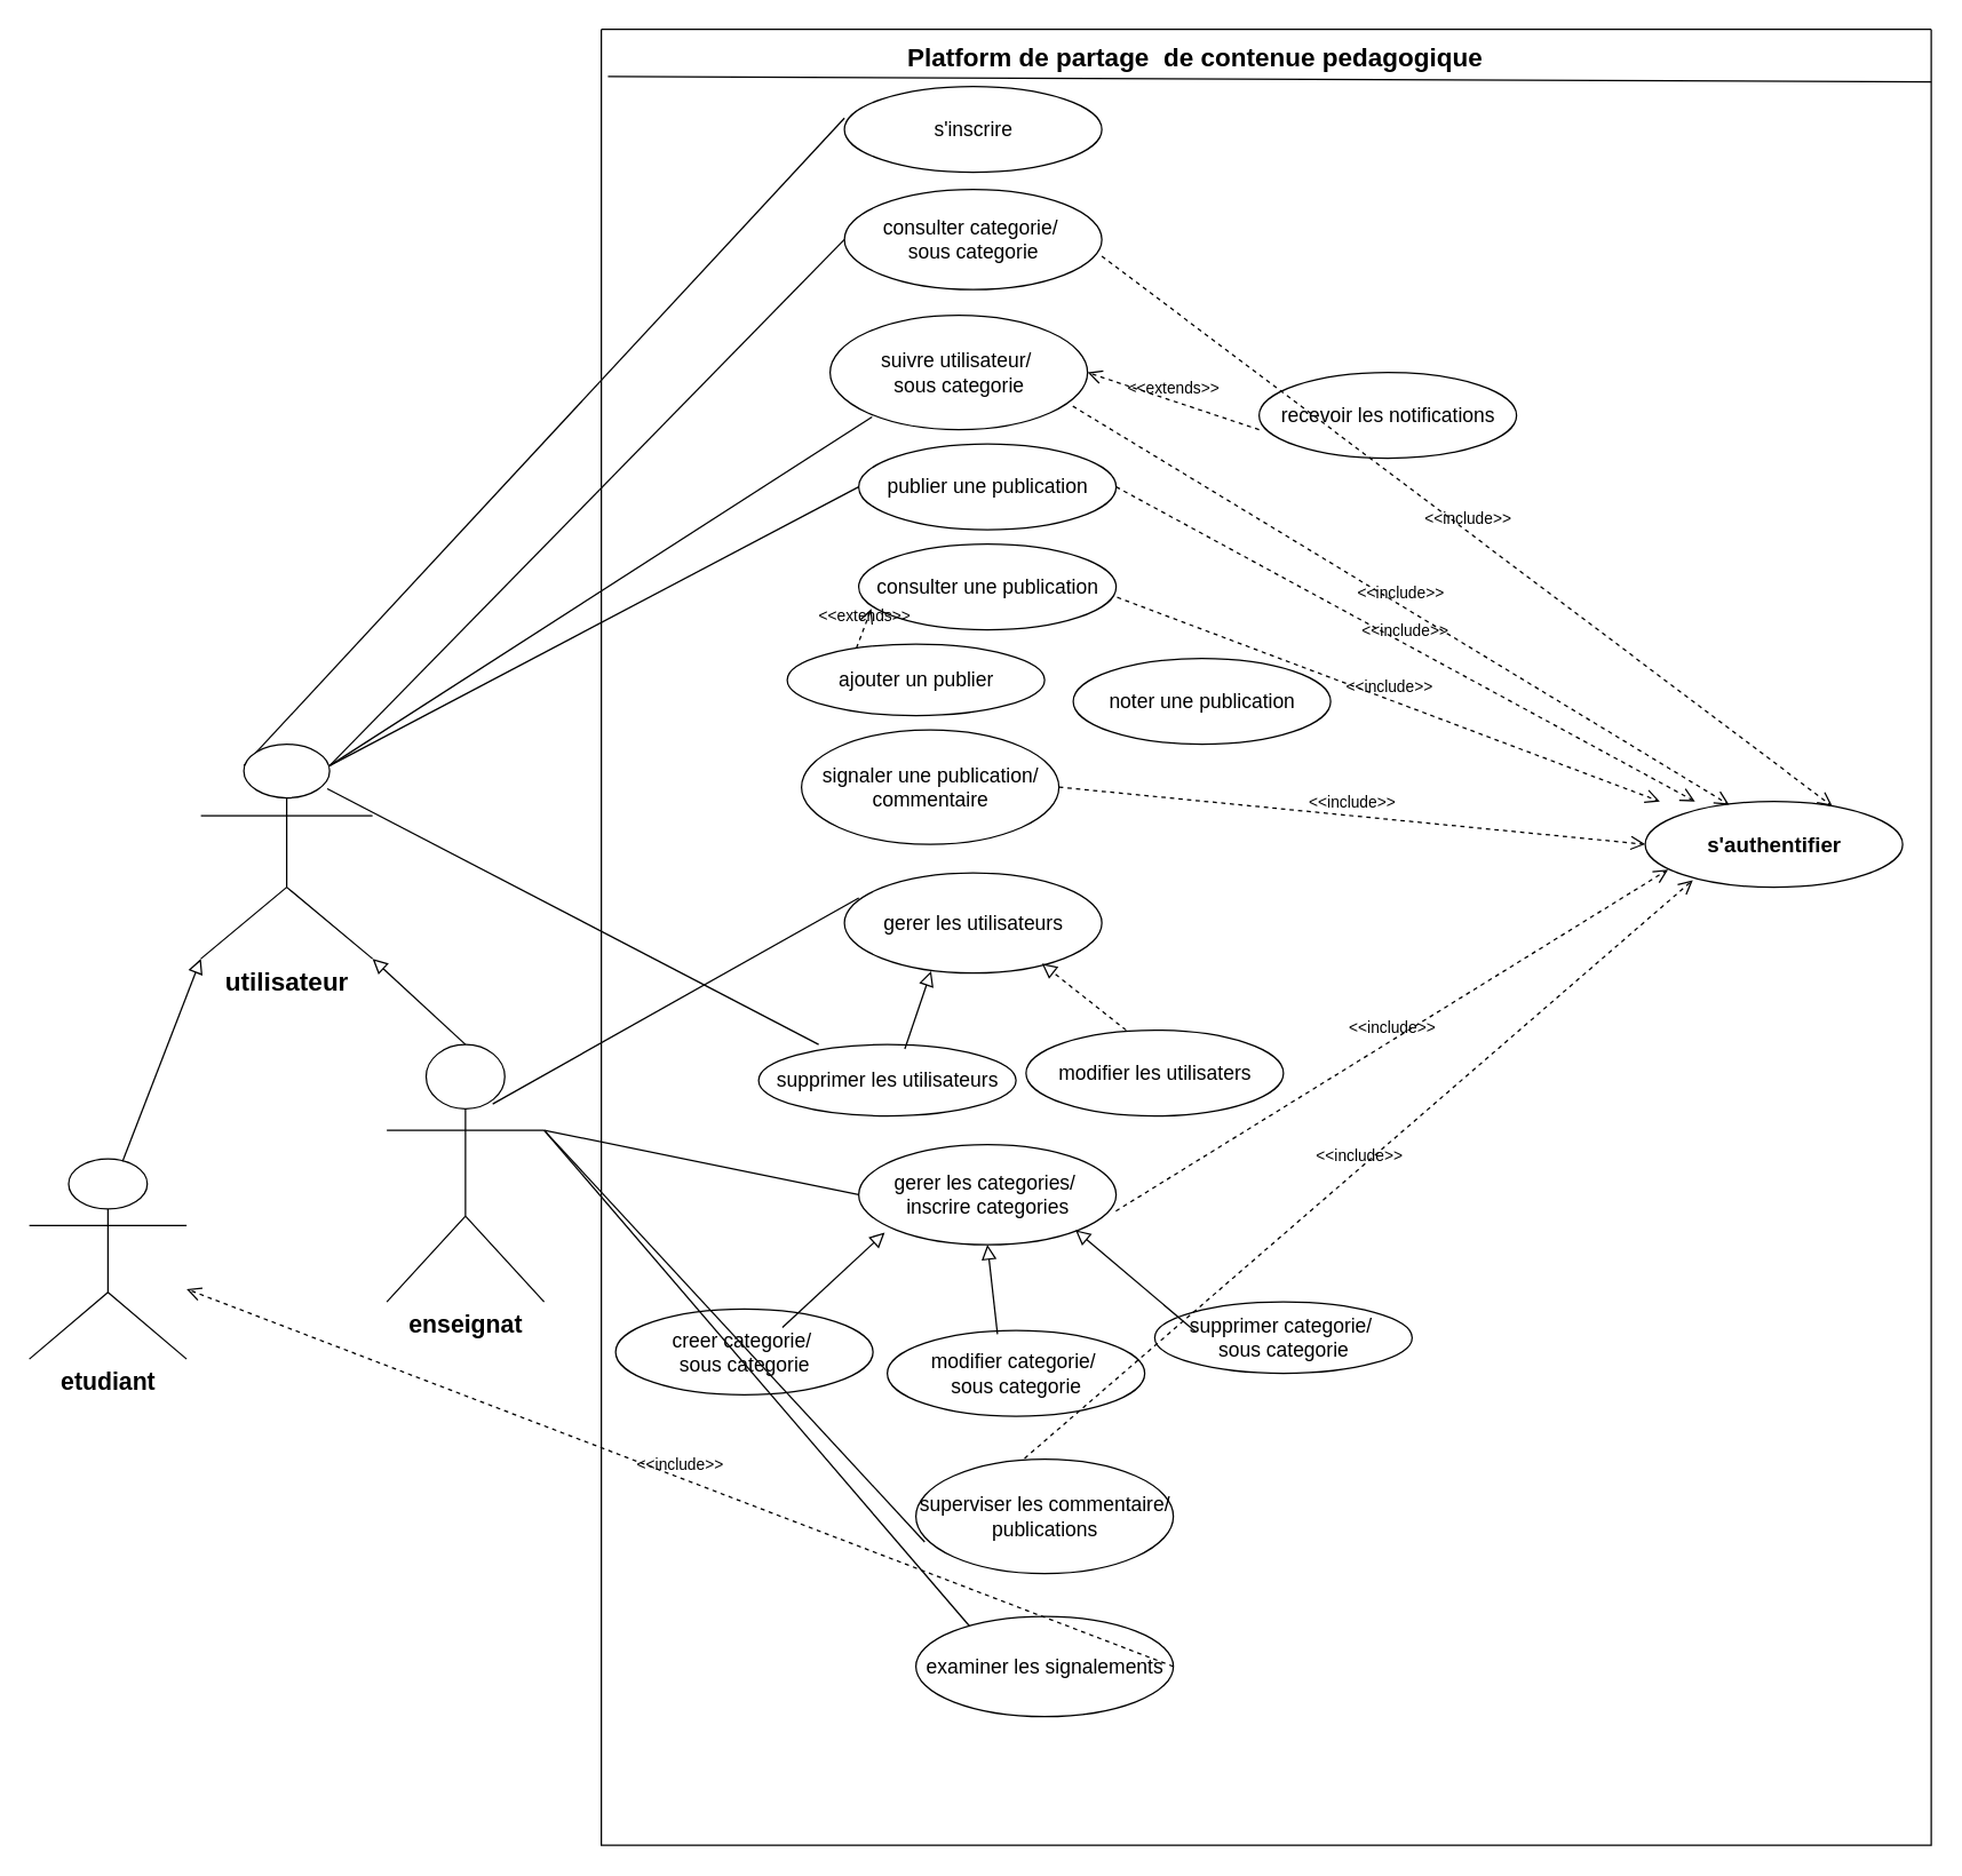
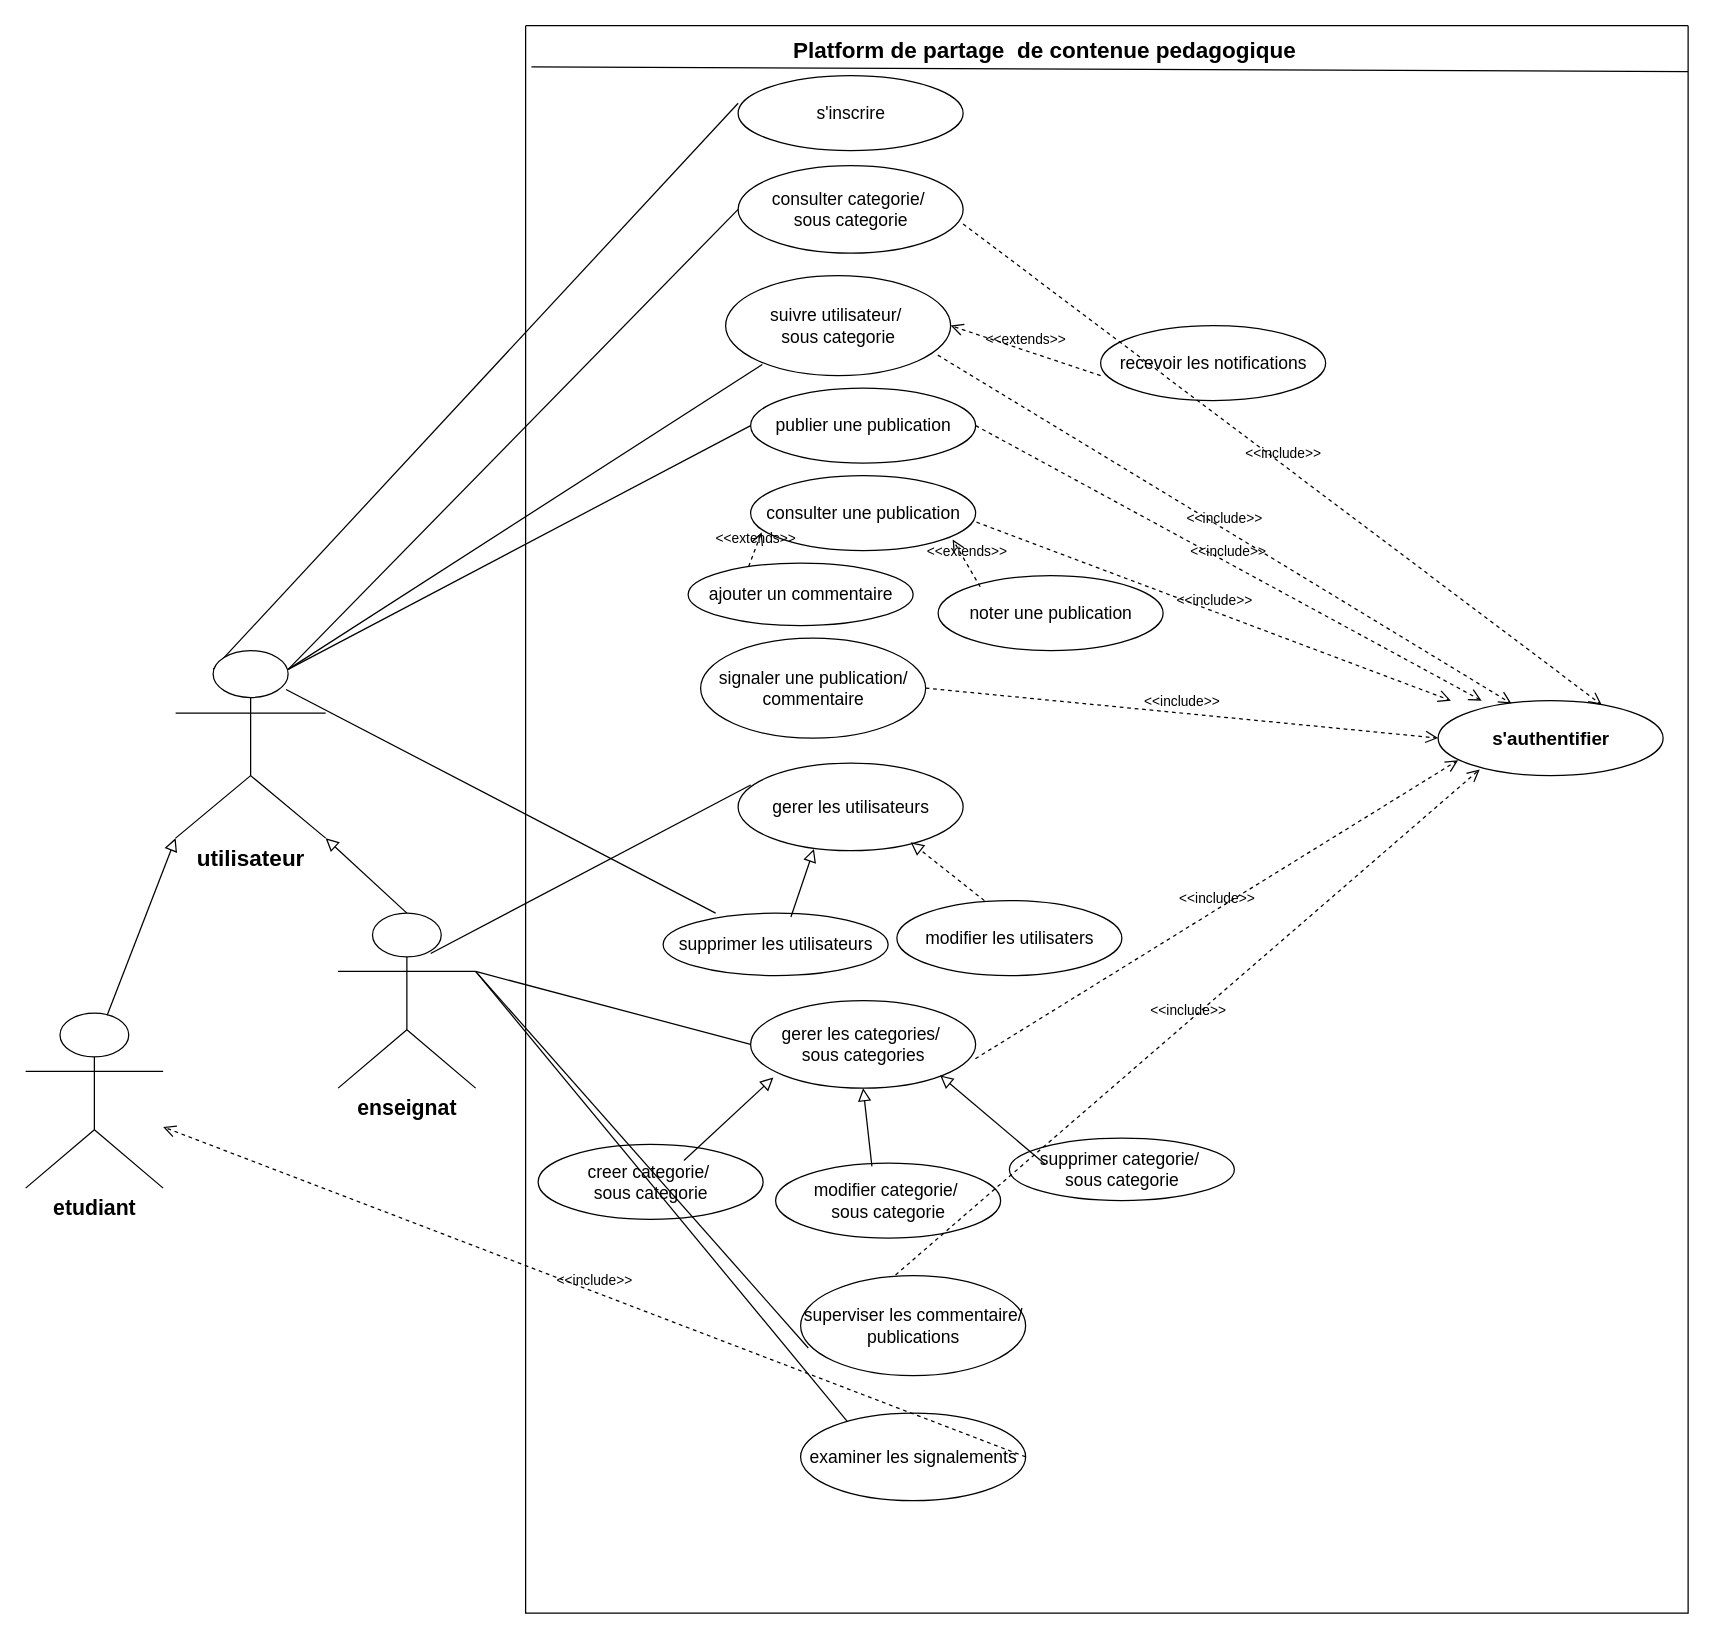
+ <mxCell id="23" value="&amp;lt;&amp;lt;extends&amp;gt;&amp;gt;" style="endArrow=open;startArrow=none;endFill=0;startFill=0;endSize=8;html=1;verticalAlign=bottom;dashed=1;labelBackgroundColor=none;rounded=0;exitX=0.187;exitY=0.149;exitDx=0;exitDy=0;exitPerimeter=0;entryX=0.898;entryY=0.853;entryDx=0;entryDy=0;entryPerimeter=0;" parent="3" source="21" target="8" edge="1"><mxGeometry width="160" relative="1" as="geometry"><mxPoint x="219.5" y="697" as="sourcePoint" /><mxPoint x="330" y="660" as="targetPoint" /></mxGeometry></mxCell>
- <mxCell id="9" value="&lt;font style=&quot;font-size: 14px;&quot;&gt;ajouter un publier&lt;/font&gt;" style="shape=ellipse;container=1;horizontal=1;horizontalStack=0;resizeParent=1;resizeParentMax=0;resizeLast=0;html=1;dashed=0;collapsible=0;" parent="3" vertex="1"><mxGeometry x="130" y="430" width="180" height="50" as="geometry" /></mxCell>
+ <mxCell id="9" value="&lt;font style=&quot;font-size: 14px;&quot;&gt;ajouter un commentaire&lt;/font&gt;" style="shape=ellipse;container=1;horizontal=1;horizontalStack=0;resizeParent=1;resizeParentMax=0;resizeLast=0;html=1;dashed=0;collapsible=0;" parent="3" vertex="1"><mxGeometry x="130" y="430" width="180" height="50" as="geometry" /></mxCell>
- <mxCell id="45" value="&lt;b&gt;&lt;font style=&quot;font-size: 17px;&quot;&gt;enseignat&lt;/font&gt;&lt;/b&gt;" style="shape=umlActor;verticalLabelPosition=bottom;verticalAlign=top;html=1;" parent="1" vertex="1"><mxGeometry x="270" y="730" width="110" height="180" as="geometry" /></mxCell>
+ <mxCell id="45" value="&lt;b&gt;&lt;font style=&quot;font-size: 17px;&quot;&gt;enseignat&lt;/font&gt;&lt;/b&gt;" style="shape=umlActor;verticalLabelPosition=bottom;verticalAlign=top;html=1;" parent="1" vertex="1"><mxGeometry x="270" y="730" width="110" height="140" as="geometry" /></mxCell>
- <mxCell id="14" value="&lt;font style=&quot;font-size: 14px;&quot;&gt;gerer les categories/&amp;nbsp;&lt;/font&gt;&lt;div&gt;&lt;font style=&quot;font-size: 14px;&quot;&gt;inscrire categories&lt;/font&gt;&lt;/div&gt;" style="shape=ellipse;container=1;horizontal=1;horizontalStack=0;resizeParent=1;resizeParentMax=0;resizeLast=0;html=1;dashed=0;collapsible=0;" parent="3" vertex="1"><mxGeometry x="180" y="780" width="180" height="70" as="geometry" /></mxCell>
+ <mxCell id="14" value="&lt;font style=&quot;font-size: 14px;&quot;&gt;gerer les categories/&amp;nbsp;&lt;/font&gt;&lt;div&gt;&lt;font style=&quot;font-size: 14px;&quot;&gt;sous categories&lt;/font&gt;&lt;/div&gt;" style="shape=ellipse;container=1;horizontal=1;horizontalStack=0;resizeParent=1;resizeParentMax=0;resizeLast=0;html=1;dashed=0;collapsible=0;" parent="3" vertex="1"><mxGeometry x="180" y="780" width="180" height="70" as="geometry" /></mxCell>
